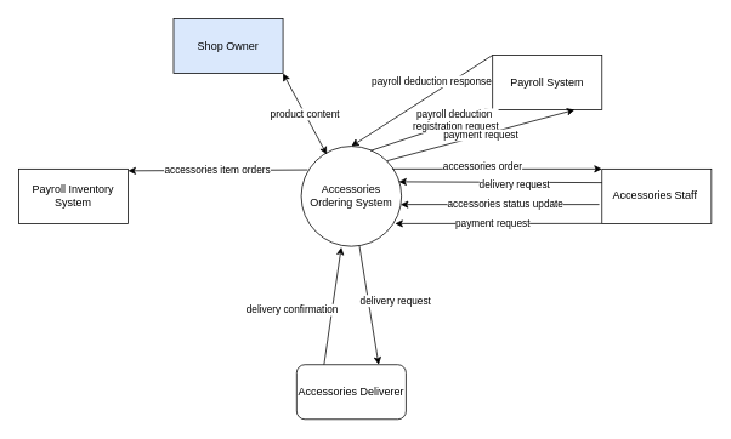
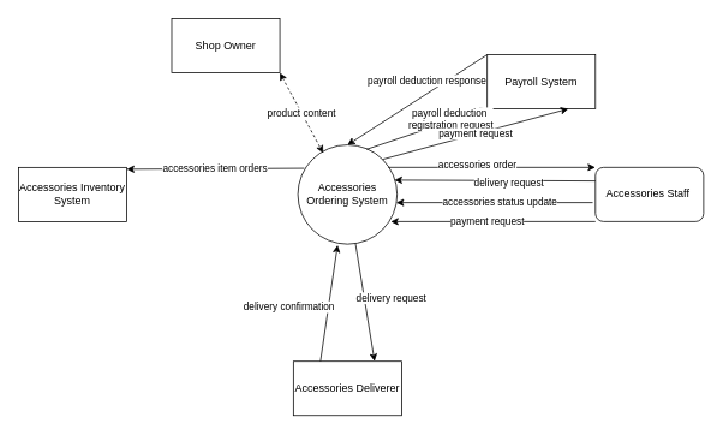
- <mxCell id="3" value="Shop Owner" style="rounded=0;whiteSpace=wrap;html=1;fillColor=#dae8fc;" vertex="1" parent="1"><mxGeometry x="190" y="20" width="120" height="60" as="geometry" /></mxCell>
+ <mxCell id="3" value="Shop Owner" style="rounded=0;whiteSpace=wrap;html=1;" vertex="1" parent="1"><mxGeometry x="190" y="20" width="120" height="60" as="geometry" /></mxCell>
- <mxCell id="20" value="product content" style="endArrow=classic;startArrow=classic;html=1;exitX=1;exitY=1;exitDx=0;exitDy=0;entryX=0.082;entryY=0.745;entryDx=0;entryDy=0;entryPerimeter=0;" edge="1" parent="1" source="3" target="2"><mxGeometry width="50" height="50" relative="1" as="geometry"><mxPoint x="410" y="280" as="sourcePoint" /><mxPoint x="460" y="230" as="targetPoint" /></mxGeometry></mxCell>
+ <mxCell id="20" value="product content" style="endArrow=classic;startArrow=classic;html=1;exitX=1;exitY=1;exitDx=0;exitDy=0;entryX=0.082;entryY=0.745;entryDx=0;entryDy=0;entryPerimeter=0;dashed=1;" edge="1" parent="1" source="3" target="2"><mxGeometry width="50" height="50" relative="1" as="geometry"><mxPoint x="410" y="280" as="sourcePoint" /><mxPoint x="460" y="230" as="targetPoint" /></mxGeometry></mxCell>
- <mxCell id="5" value="Payroll Inventory System" style="rounded=0;whiteSpace=wrap;html=1;" vertex="1" parent="1"><mxGeometry y="185" width="120" height="60" as="geometry" x="20" /></mxCell>
+ <mxCell id="5" value="Accessories Inventory System" style="rounded=0;whiteSpace=wrap;html=1;" vertex="1" parent="1"><mxGeometry y="185" width="120" height="60" as="geometry" x="20" /></mxCell>
- <mxCell id="7" value="Accessories Staff&amp;nbsp;" style="rounded=0;whiteSpace=wrap;html=1;" vertex="1" parent="1"><mxGeometry x="660" y="185" width="120" height="60" as="geometry" /></mxCell>
+ <mxCell id="7" value="Accessories Staff&amp;nbsp;" style="whiteSpace=wrap;html=1;rounded=1;" vertex="1" parent="1"><mxGeometry x="660" y="185" width="120" height="60" as="geometry" /></mxCell>
- <mxCell id="6" value="Accessories Deliverer" style="whiteSpace=wrap;html=1;rounded=1;" vertex="1" parent="1"><mxGeometry x="325" y="400" width="120" height="60" as="geometry" /></mxCell>
+ <mxCell id="6" value="Accessories Deliverer" style="rounded=0;whiteSpace=wrap;html=1;" vertex="1" parent="1"><mxGeometry x="325" y="400" width="120" height="60" as="geometry" /></mxCell>
